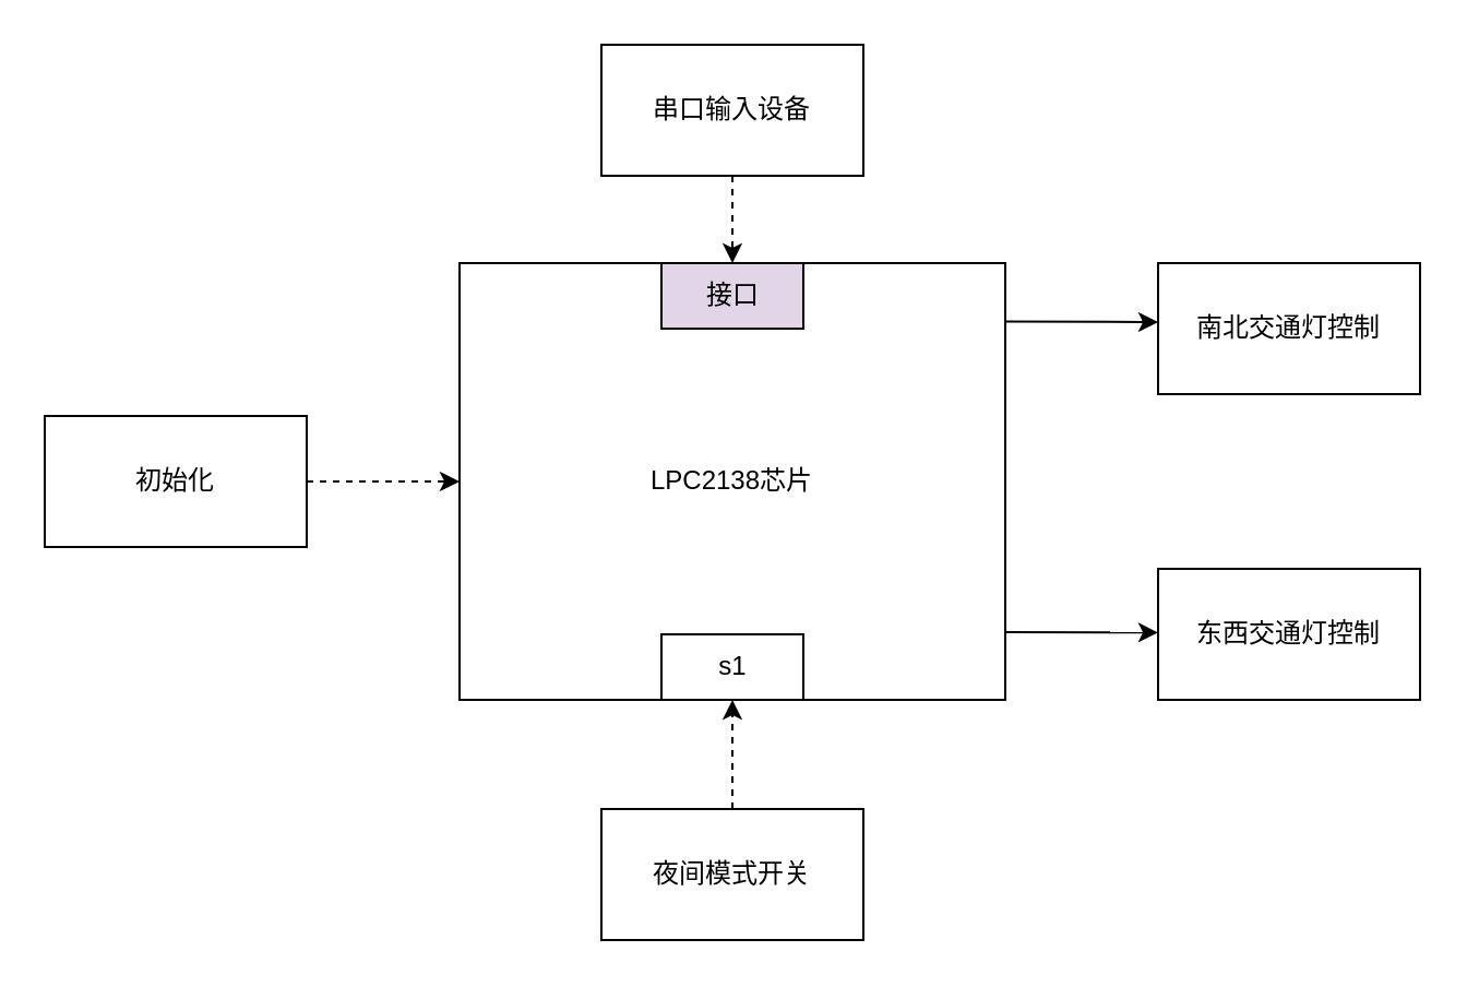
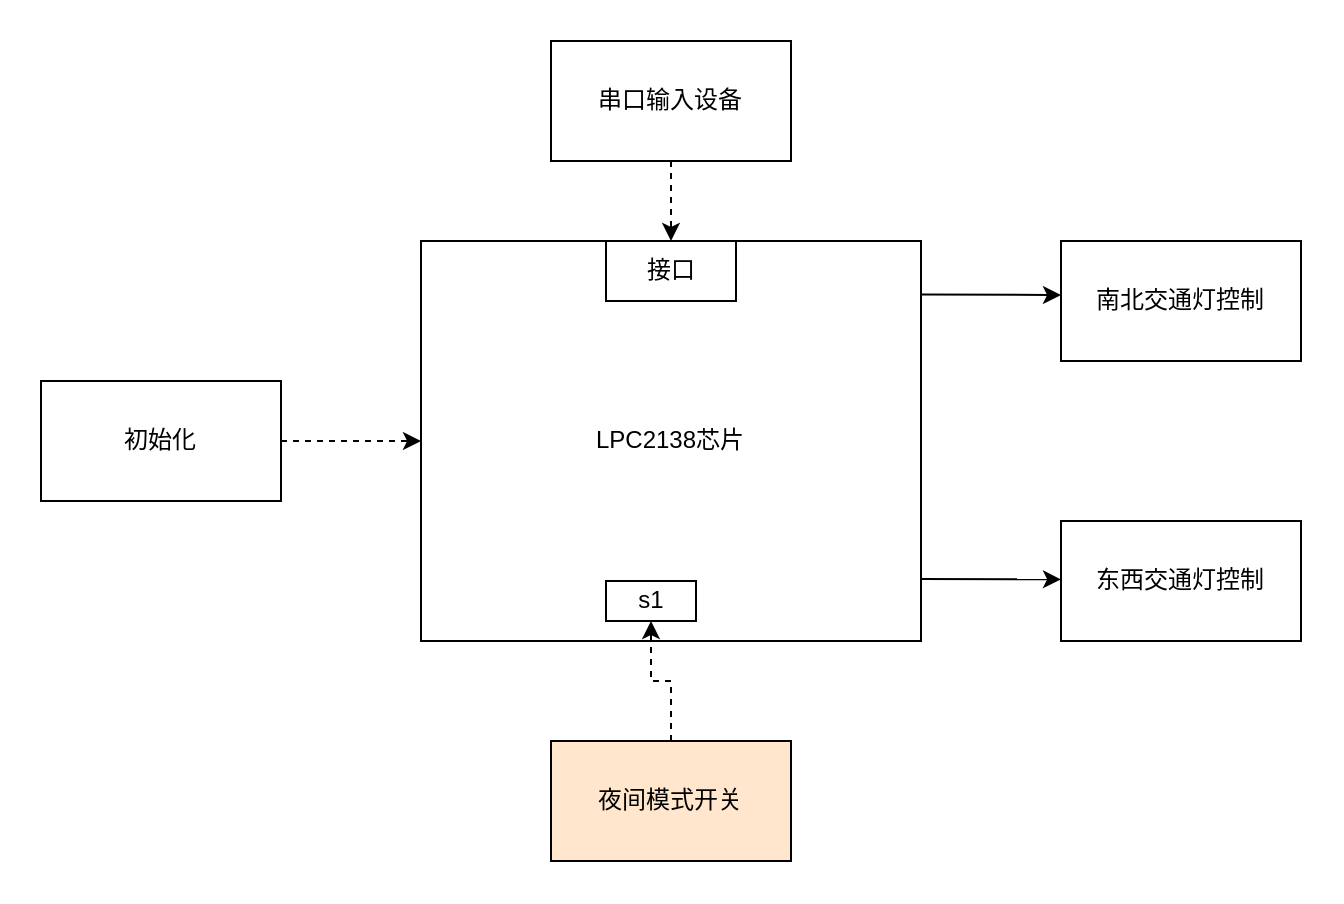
- <mxCell id="10" value="接口" style="rounded=0;whiteSpace=wrap;html=1;fillColor=#e1d5e7;" vertex="1" parent="1"><mxGeometry x="302.5" y="120" width="65" height="30" as="geometry" /></mxCell>
+ <mxCell id="10" value="接口" style="rounded=0;whiteSpace=wrap;html=1;" vertex="1" parent="1"><mxGeometry x="302.5" y="120" width="65" height="30" as="geometry" /></mxCell>
- <mxCell id="9" value="s1" style="rounded=0;whiteSpace=wrap;html=1;" vertex="1" parent="1"><mxGeometry x="302.5" y="290" width="65" height="30" as="geometry" /></mxCell>
+ <mxCell id="9" value="s1" style="rounded=0;whiteSpace=wrap;html=1;" vertex="1" parent="1"><mxGeometry x="302.5" y="290" width="45" height="20" as="geometry" /></mxCell>
- <mxCell id="4" value="夜间模式开关" style="rounded=0;whiteSpace=wrap;html=1;" vertex="1" parent="1"><mxGeometry x="275" y="370" width="120" height="60" as="geometry" /></mxCell>
+ <mxCell id="4" value="夜间模式开关" style="rounded=0;whiteSpace=wrap;html=1;fillColor=#ffe6cc;" vertex="1" parent="1"><mxGeometry x="275" y="370" width="120" height="60" as="geometry" /></mxCell>
